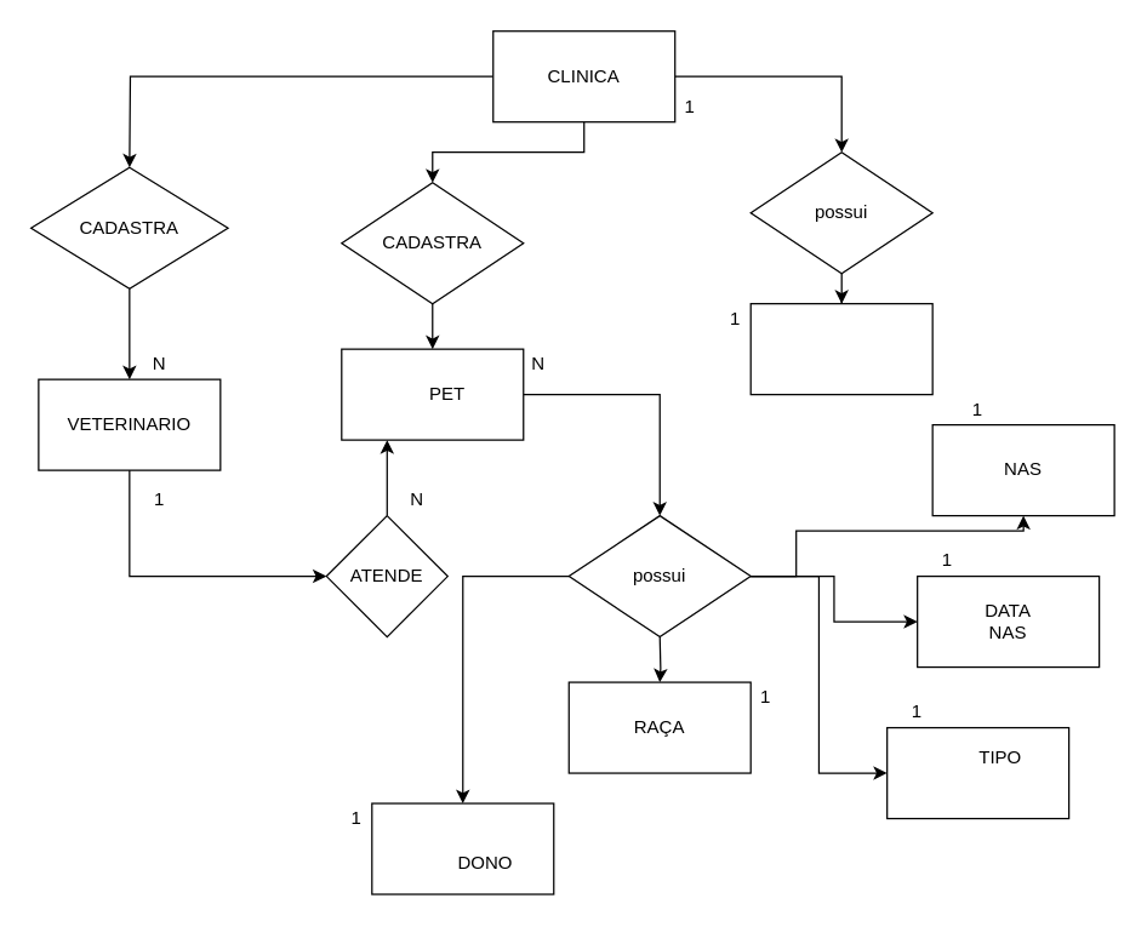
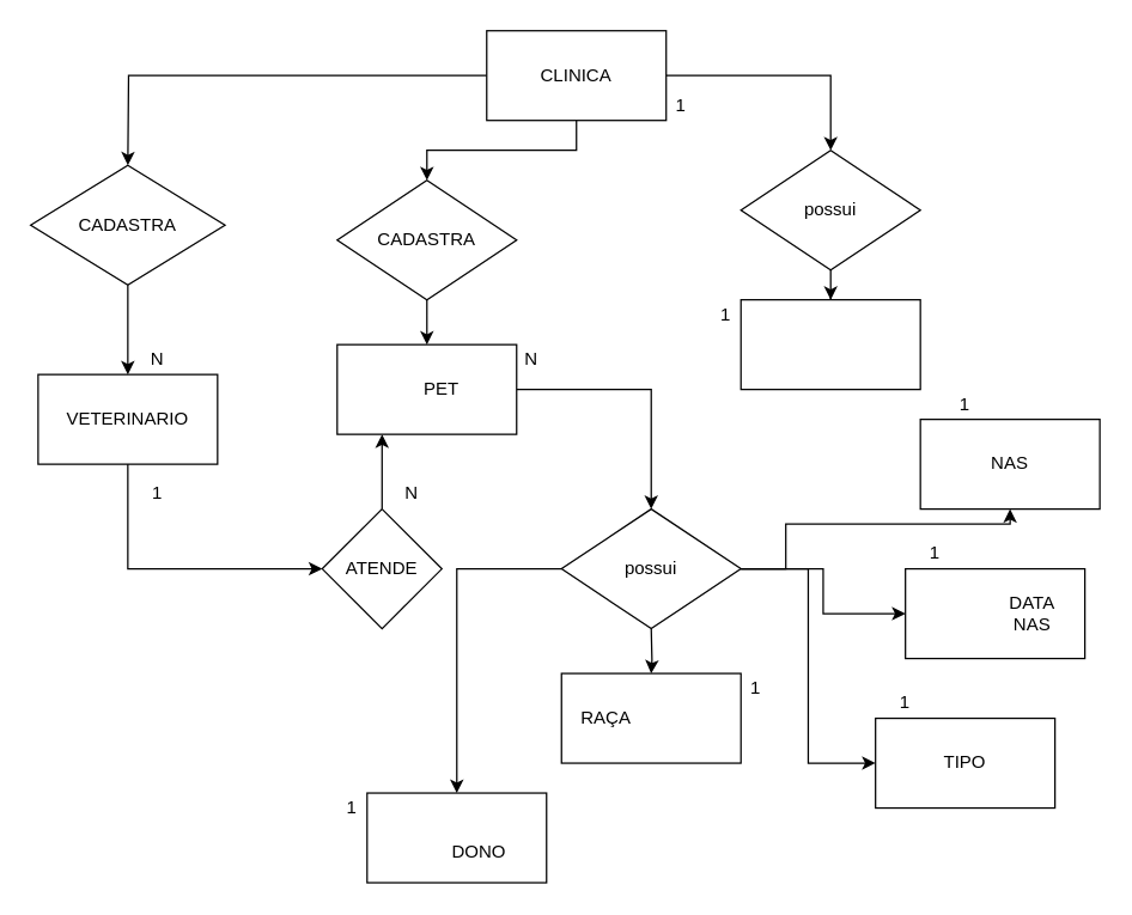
- <mxCell id="43" value="&lt;font style=&quot;vertical-align: inherit&quot;&gt;&lt;font style=&quot;vertical-align: inherit&quot;&gt;DATA NAS&lt;/font&gt;&lt;/font&gt;" style="text;html=1;strokeColor=none;fillColor=none;align=center;verticalAlign=middle;whiteSpace=wrap;rounded=0;" parent="1" vertex="1"><mxGeometry x="645" y="400" width="40" height="20" as="geometry" /></mxCell>
+ <mxCell id="43" value="&lt;font style=&quot;vertical-align: inherit&quot;&gt;&lt;font style=&quot;vertical-align: inherit&quot;&gt;DATA NAS&lt;/font&gt;&lt;/font&gt;" style="text;html=1;strokeColor=none;fillColor=none;align=center;verticalAlign=middle;whiteSpace=wrap;rounded=0;" parent="1" vertex="1"><mxGeometry x="670" y="400" width="40" height="20" as="geometry" /></mxCell>
- <mxCell id="47" value="&lt;font style=&quot;vertical-align: inherit&quot;&gt;&lt;font style=&quot;vertical-align: inherit&quot;&gt;RAÇA&lt;/font&gt;&lt;/font&gt;" style="text;html=1;strokeColor=none;fillColor=none;align=center;verticalAlign=middle;whiteSpace=wrap;rounded=0;" parent="1" vertex="1"><mxGeometry x="415" y="470" width="40" height="20" as="geometry" /></mxCell>
+ <mxCell id="47" value="&lt;font style=&quot;vertical-align: inherit&quot;&gt;&lt;font style=&quot;vertical-align: inherit&quot;&gt;RAÇA&lt;/font&gt;&lt;/font&gt;" style="text;html=1;strokeColor=none;fillColor=none;align=center;verticalAlign=middle;whiteSpace=wrap;rounded=0;" parent="1" vertex="1"><mxGeometry x="385" y="470" width="40" height="20" as="geometry" /></mxCell>
- <mxCell id="45" value="&lt;font style=&quot;vertical-align: inherit&quot;&gt;&lt;font style=&quot;vertical-align: inherit&quot;&gt;TIPO&lt;/font&gt;&lt;/font&gt;" style="text;html=1;strokeColor=none;fillColor=none;align=center;verticalAlign=middle;whiteSpace=wrap;rounded=0;" parent="1" vertex="1"><mxGeometry x="640" y="490" width="40" height="20" as="geometry" /></mxCell>
+ <mxCell id="45" value="&lt;font style=&quot;vertical-align: inherit&quot;&gt;&lt;font style=&quot;vertical-align: inherit&quot;&gt;TIPO&lt;/font&gt;&lt;/font&gt;" style="text;html=1;strokeColor=none;fillColor=none;align=center;verticalAlign=middle;whiteSpace=wrap;rounded=0;" parent="1" vertex="1"><mxGeometry x="625" y="500" width="40" height="20" as="geometry" /></mxCell>
